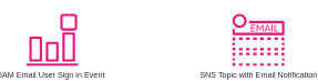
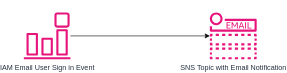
+ <mxCell id="2" style="edgeStyle=orthogonalEdgeStyle;rounded=0;orthogonalLoop=1;jettySize=auto;html=1;" edge="1" parent="1" source="4" target="3"><mxGeometry relative="1" as="geometry"><mxPoint x="97.893" y="59" as="sourcePoint" /><mxPoint x="330" y="59" as="targetPoint" /></mxGeometry></mxCell>
